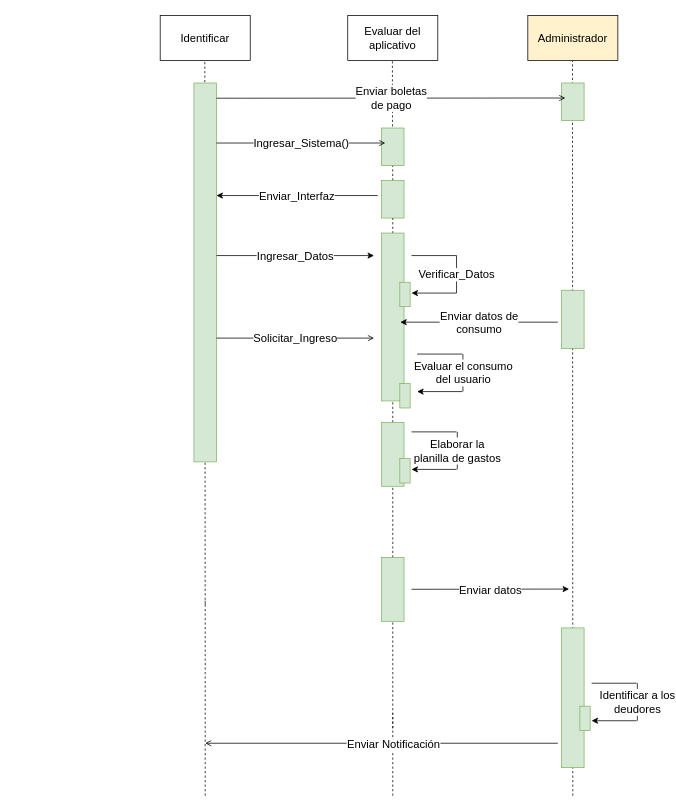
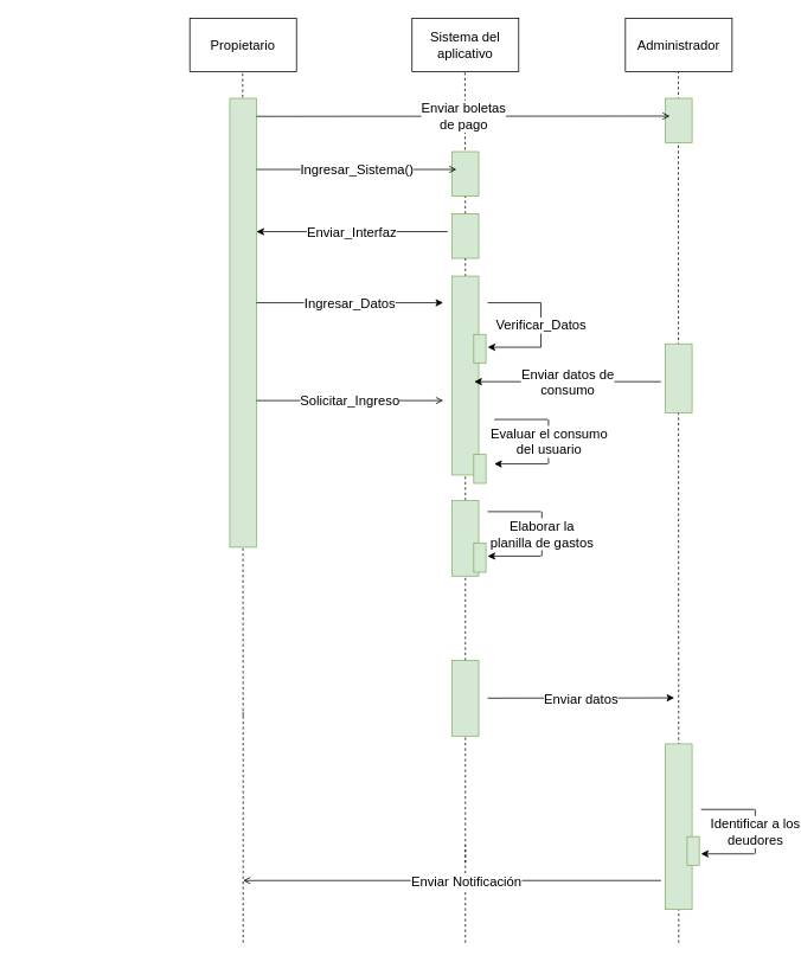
- <mxCell id="4" value="&lt;font style=&quot;font-size: 15px&quot;&gt;Identificar&lt;/font&gt;" style="rounded=0;whiteSpace=wrap;html=1;" vertex="1" parent="1"><mxGeometry x="213" y="20" width="120" height="60" as="geometry" /></mxCell>
+ <mxCell id="4" value="&lt;font style=&quot;font-size: 15px&quot;&gt;Propietario&lt;/font&gt;" style="rounded=0;whiteSpace=wrap;html=1;" vertex="1" parent="1"><mxGeometry x="213" y="20" width="120" height="60" as="geometry" /></mxCell>
- <mxCell id="6" value="&lt;font style=&quot;font-size: 15px&quot;&gt;Evaluar del &lt;br&gt;aplicativo&lt;/font&gt;" style="rounded=0;whiteSpace=wrap;html=1;" vertex="1" parent="1"><mxGeometry x="463" y="20" width="120" height="60" as="geometry" /></mxCell>
+ <mxCell id="6" value="&lt;font style=&quot;font-size: 15px&quot;&gt;Sistema del &lt;br&gt;aplicativo&lt;/font&gt;" style="rounded=0;whiteSpace=wrap;html=1;" vertex="1" parent="1"><mxGeometry x="463" y="20" width="120" height="60" as="geometry" /></mxCell>
- <mxCell id="8" value="&lt;font style=&quot;font-size: 15px&quot;&gt;Administrador&lt;/font&gt;" style="rounded=0;whiteSpace=wrap;html=1;fillColor=#fff2cc;" vertex="1" parent="1"><mxGeometry x="703" y="20" width="120" height="60" as="geometry" /></mxCell>
+ <mxCell id="8" value="&lt;font style=&quot;font-size: 15px&quot;&gt;Administrador&lt;/font&gt;" style="rounded=0;whiteSpace=wrap;html=1;" vertex="1" parent="1"><mxGeometry x="703" y="20" width="120" height="60" as="geometry" /></mxCell>
